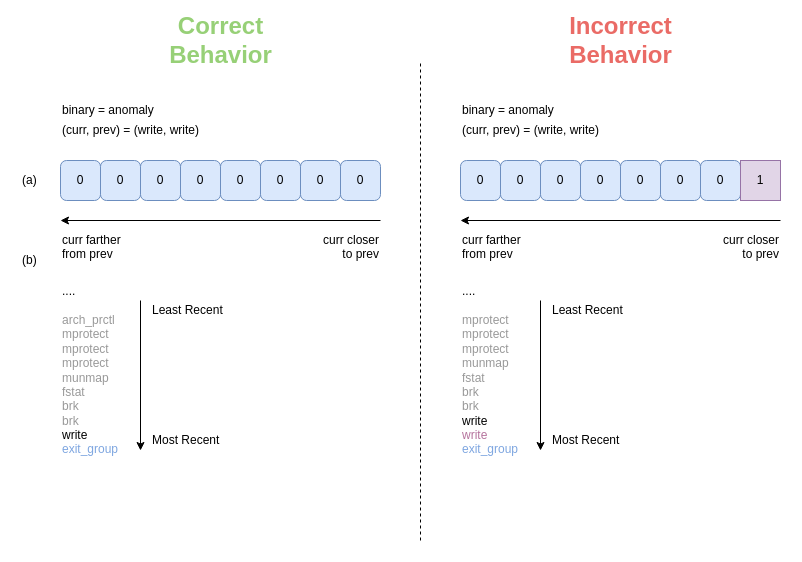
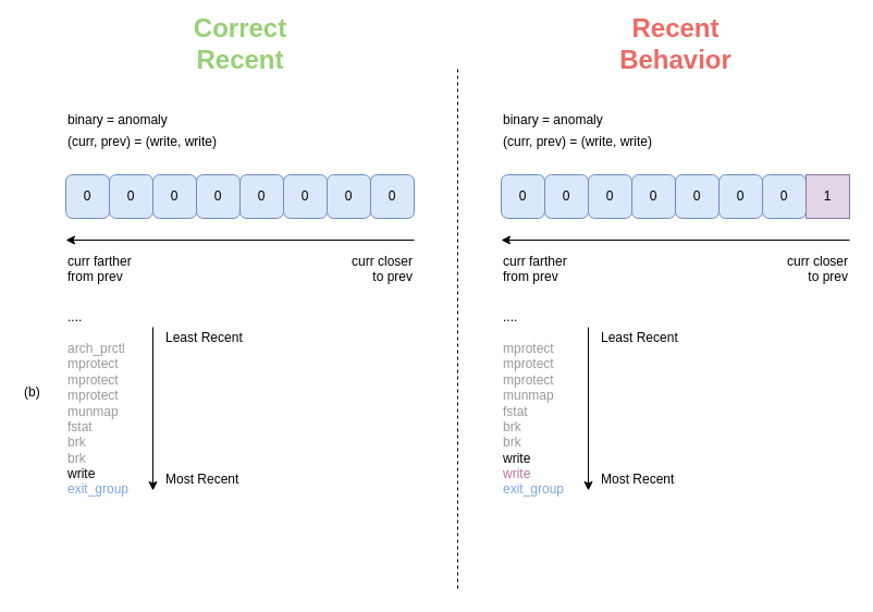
- <mxCell id="30" value="Correct&lt;br&gt;Behavior" style="text;strokeColor=none;fillColor=none;html=1;fontSize=24;fontStyle=1;verticalAlign=middle;align=center;fontColor=#97D077;" parent="1" vertex="1"><mxGeometry x="170" y="20" width="100" height="40" as="geometry" /></mxCell>
+ <mxCell id="30" value="Correct&lt;br&gt;Recent" style="text;strokeColor=none;fillColor=none;html=1;fontSize=24;fontStyle=1;verticalAlign=middle;align=center;fontColor=#97D077;" parent="1" vertex="1"><mxGeometry x="170" y="20" width="100" height="40" as="geometry" /></mxCell>
- <mxCell id="31" value="Incorrect&lt;br&gt;Behavior" style="text;strokeColor=none;fillColor=none;html=1;fontSize=24;fontStyle=1;verticalAlign=middle;align=center;fontColor=#EA6B66;" parent="1" vertex="1"><mxGeometry x="570" y="20" width="100" height="40" as="geometry" /></mxCell>
+ <mxCell id="31" value="Recent&lt;br&gt;Behavior" style="text;strokeColor=none;fillColor=none;html=1;fontSize=24;fontStyle=1;verticalAlign=middle;align=center;fontColor=#EA6B66;" parent="1" vertex="1"><mxGeometry x="570" y="20" width="100" height="40" as="geometry" /></mxCell>
- <mxCell id="13" value="(a)" style="text;html=1;resizable=0;points=[];autosize=1;align=left;verticalAlign=top;spacingTop=-4;" parent="1" vertex="1"><mxGeometry x="20" y="170" width="30" height="20" as="geometry" /></mxCell>
- <mxCell id="14" value="(b)" style="text;html=1;resizable=0;points=[];autosize=1;align=left;verticalAlign=top;spacingTop=-4;" parent="1" vertex="1"><mxGeometry x="20" y="250" width="30" height="20" as="geometry" /></mxCell>
+ <mxCell id="14" value="(b)" style="text;html=1;resizable=0;points=[];autosize=1;align=left;verticalAlign=top;spacingTop=-4;" parent="1" vertex="1"><mxGeometry x="20" y="350" width="30" height="20" as="geometry" /></mxCell>
